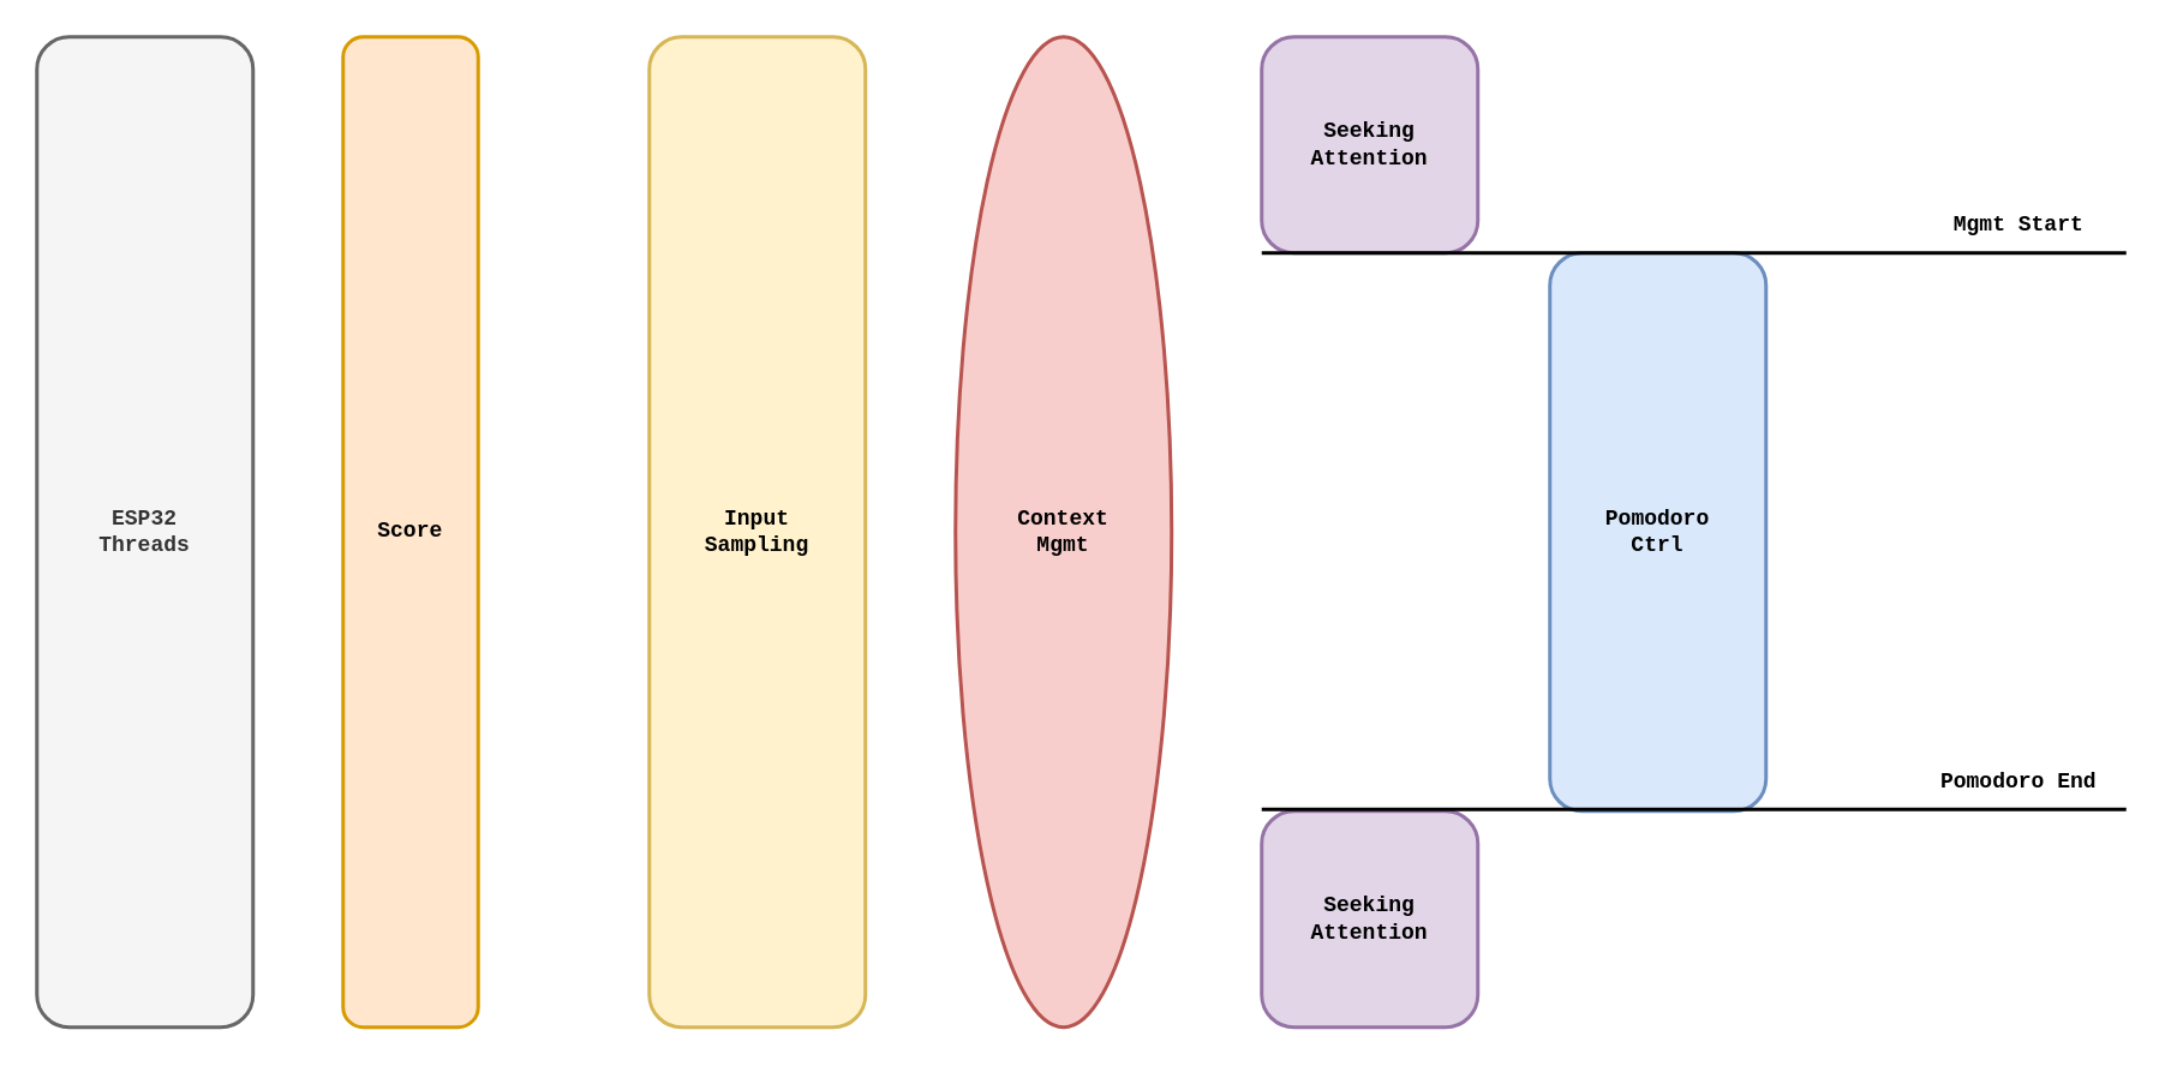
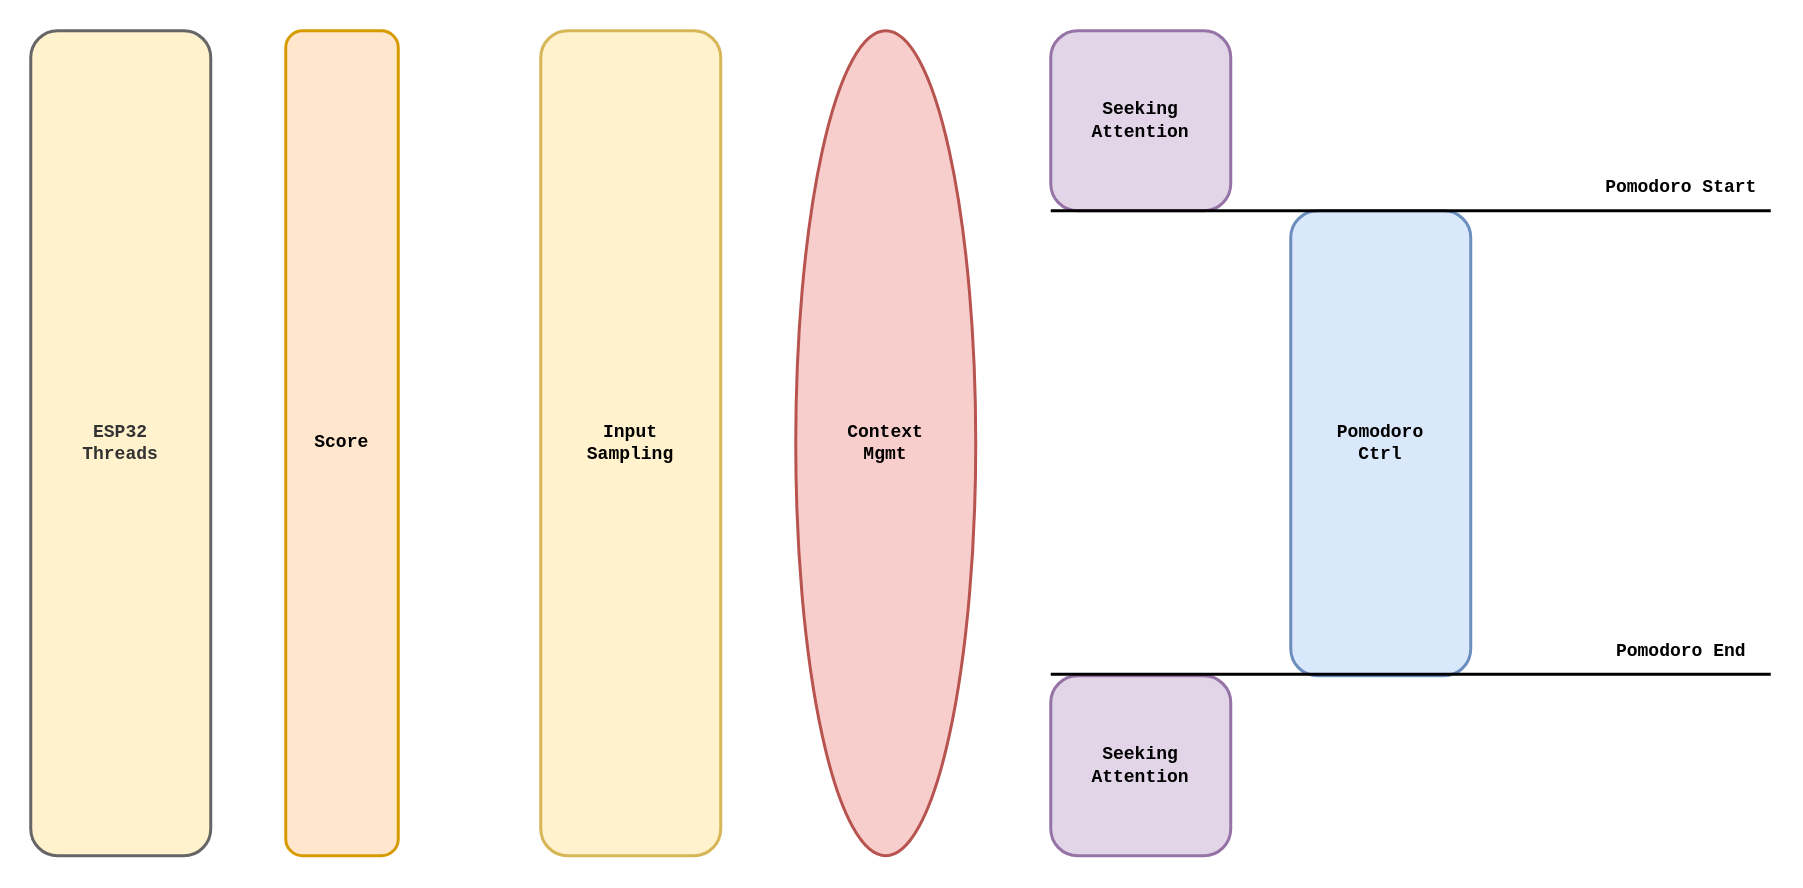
- <mxCell id="9" value="Mgmt Start" style="text;html=1;align=center;verticalAlign=middle;resizable=0;points=[];autosize=1;strokeColor=none;fillColor=none;fontSize=12;fontFamily=Courier New;fontColor=default;fontStyle=1" vertex="1" parent="1"><mxGeometry x="1060" y="110" width="120" height="30" as="geometry" /></mxCell>
+ <mxCell id="9" value="Pomodoro Start" style="text;html=1;align=center;verticalAlign=middle;resizable=0;points=[];autosize=1;strokeColor=none;fillColor=none;fontSize=12;fontFamily=Courier New;fontColor=default;fontStyle=1" vertex="1" parent="1"><mxGeometry x="1060" y="110" width="120" height="30" as="geometry" /></mxCell>
- <mxCell id="12" value="ESP32&lt;br&gt;Threads" style="rounded=1;whiteSpace=wrap;html=1;strokeWidth=2;fontFamily=Courier New;fontStyle=1;fillColor=#f5f5f5;strokeColor=#666666;fontColor=#333333;" vertex="1" parent="1"><mxGeometry x="20" y="20" width="120" height="550" as="geometry" /></mxCell>
+ <mxCell id="12" value="ESP32&lt;br&gt;Threads" style="rounded=1;whiteSpace=wrap;html=1;strokeWidth=2;fontFamily=Courier New;fontStyle=1;fillColor=#fff2cc;strokeColor=#666666;fontColor=#333333;" vertex="1" parent="1"><mxGeometry x="20" y="20" width="120" height="550" as="geometry" /></mxCell>
